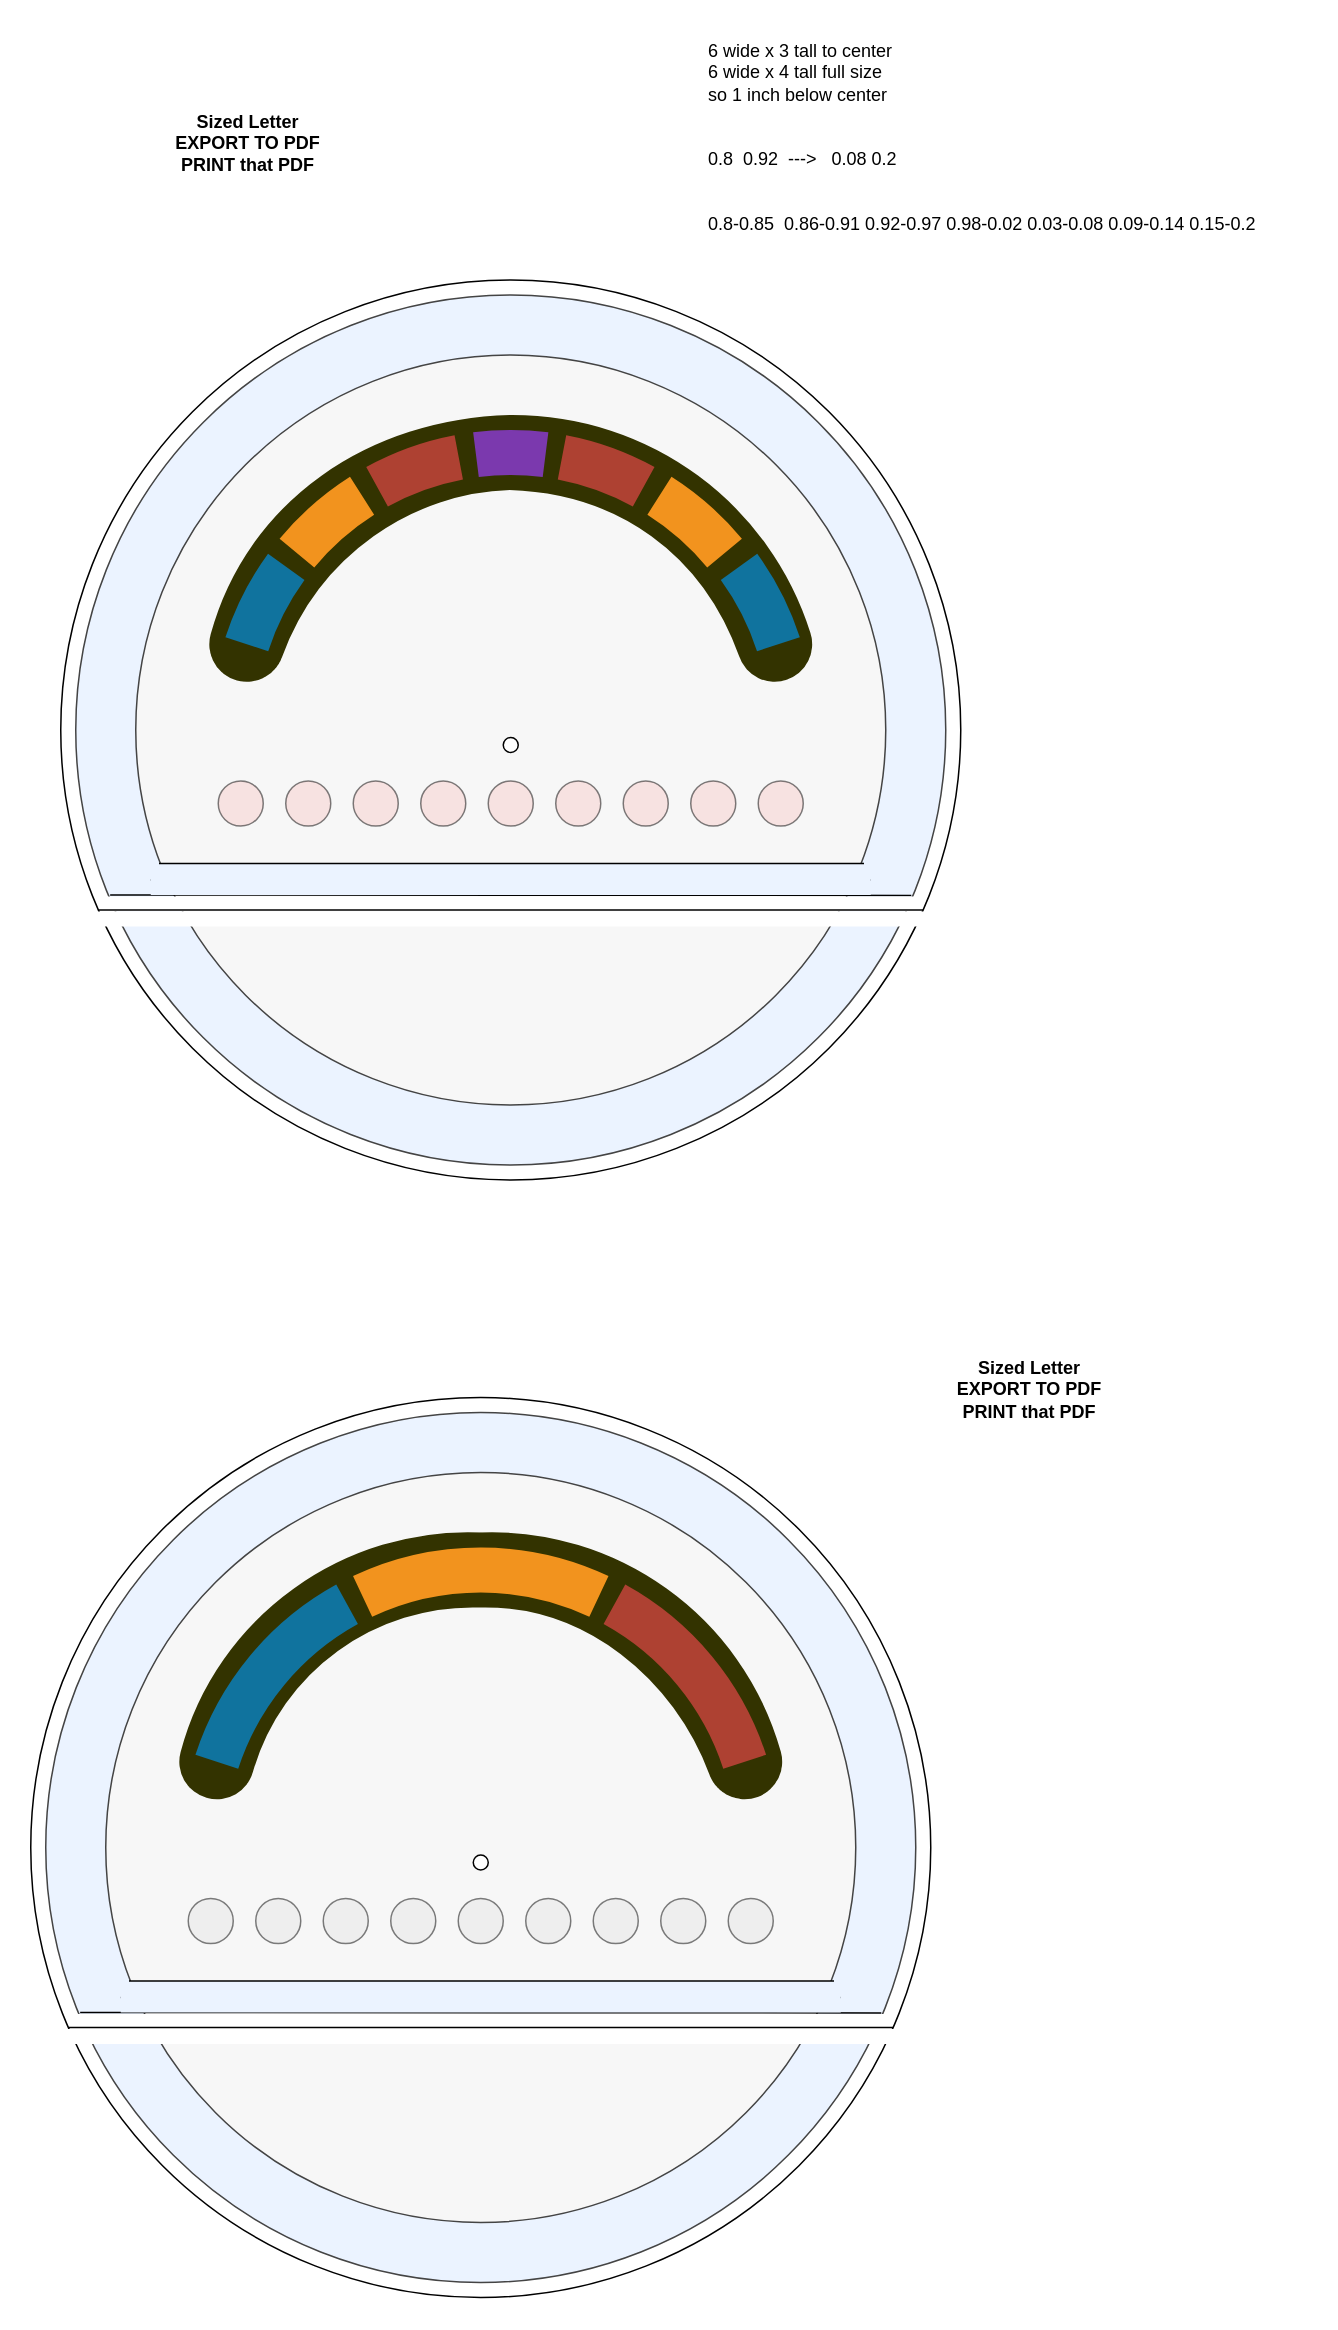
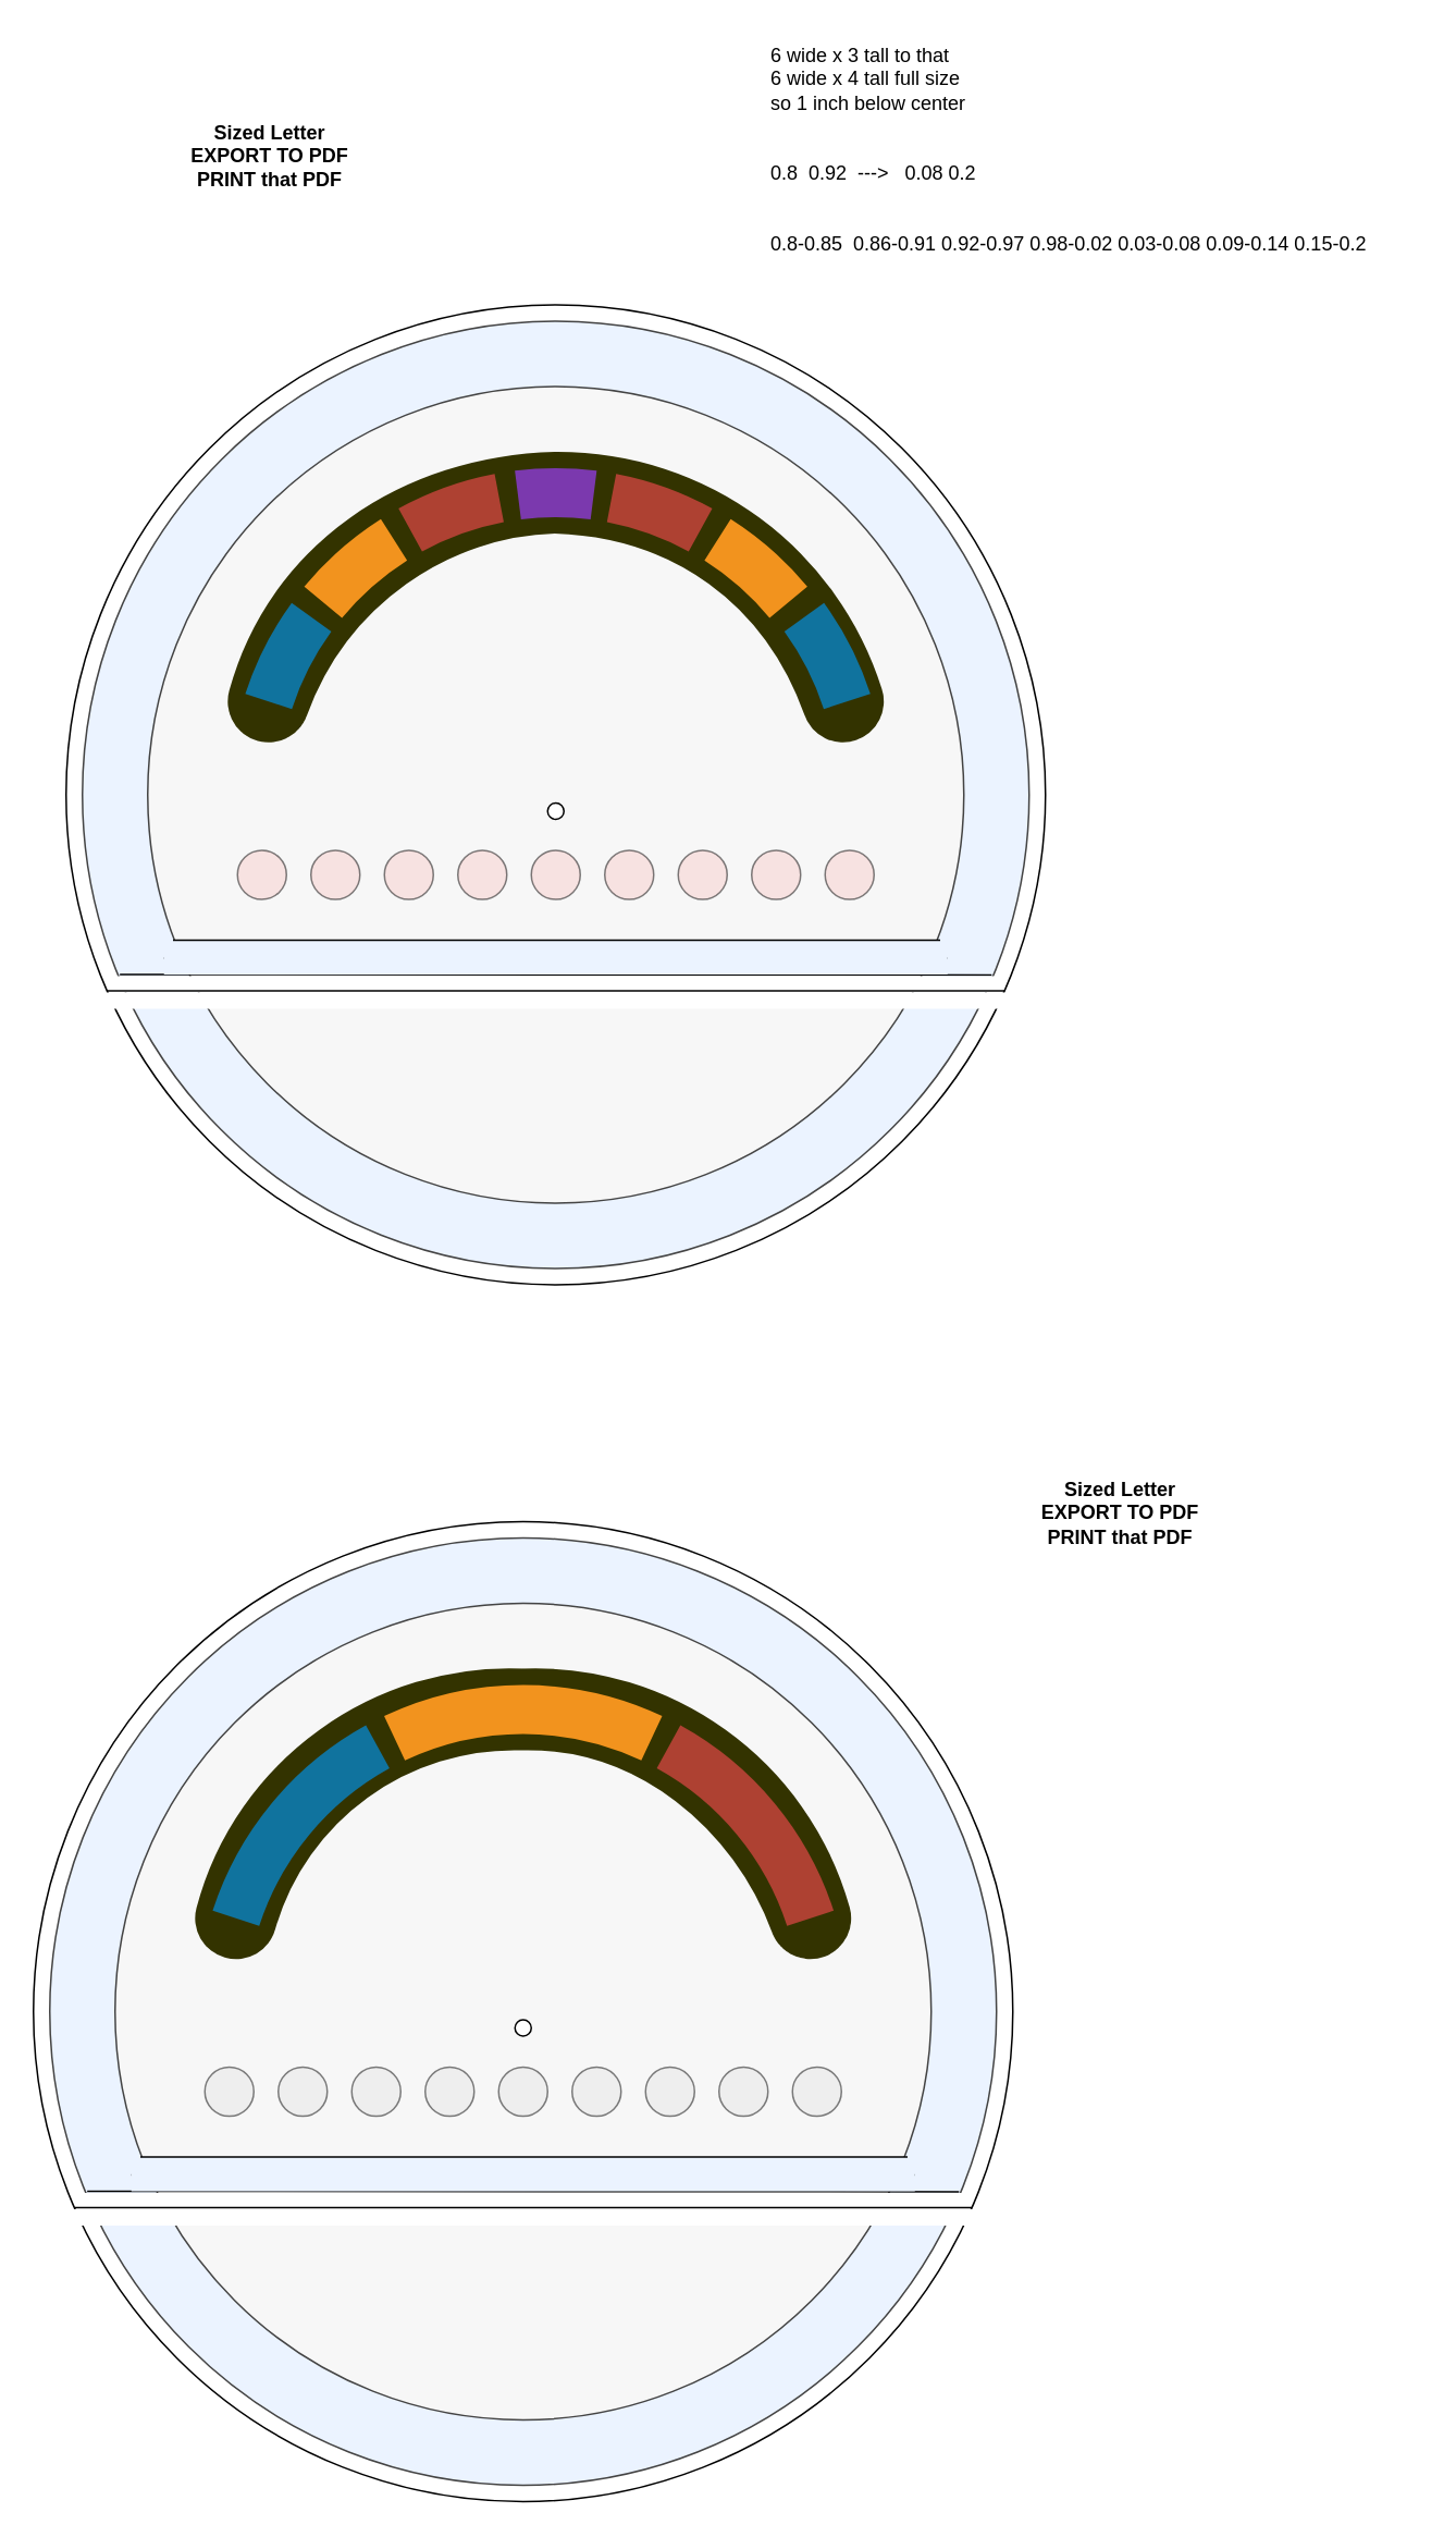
- <mxCell id="57" value="6 wide x 3 tall to center&#10;6 wide x 4 tall full size&#10;so 1 inch below center&#10;&#10;&#10;0.8  0.92  ---&gt;   0.08 0.2&#10;&#10;&#10;0.8-0.85  0.86-0.91 0.92-0.97 0.98-0.02 0.03-0.08 0.09-0.14 0.15-0.2" style="text;whiteSpace=wrap;html=1;" vertex="1" parent="1"><mxGeometry x="470" y="20" width="400" height="150" as="geometry" /></mxCell>
+ <mxCell id="57" value="6 wide x 3 tall to that&#10;6 wide x 4 tall full size&#10;so 1 inch below center&#10;&#10;&#10;0.8  0.92  ---&gt;   0.08 0.2&#10;&#10;&#10;0.8-0.85  0.86-0.91 0.92-0.97 0.98-0.02 0.03-0.08 0.09-0.14 0.15-0.2" style="text;whiteSpace=wrap;html=1;" vertex="1" parent="1"><mxGeometry x="470" y="20" width="400" height="150" as="geometry" /></mxCell>
